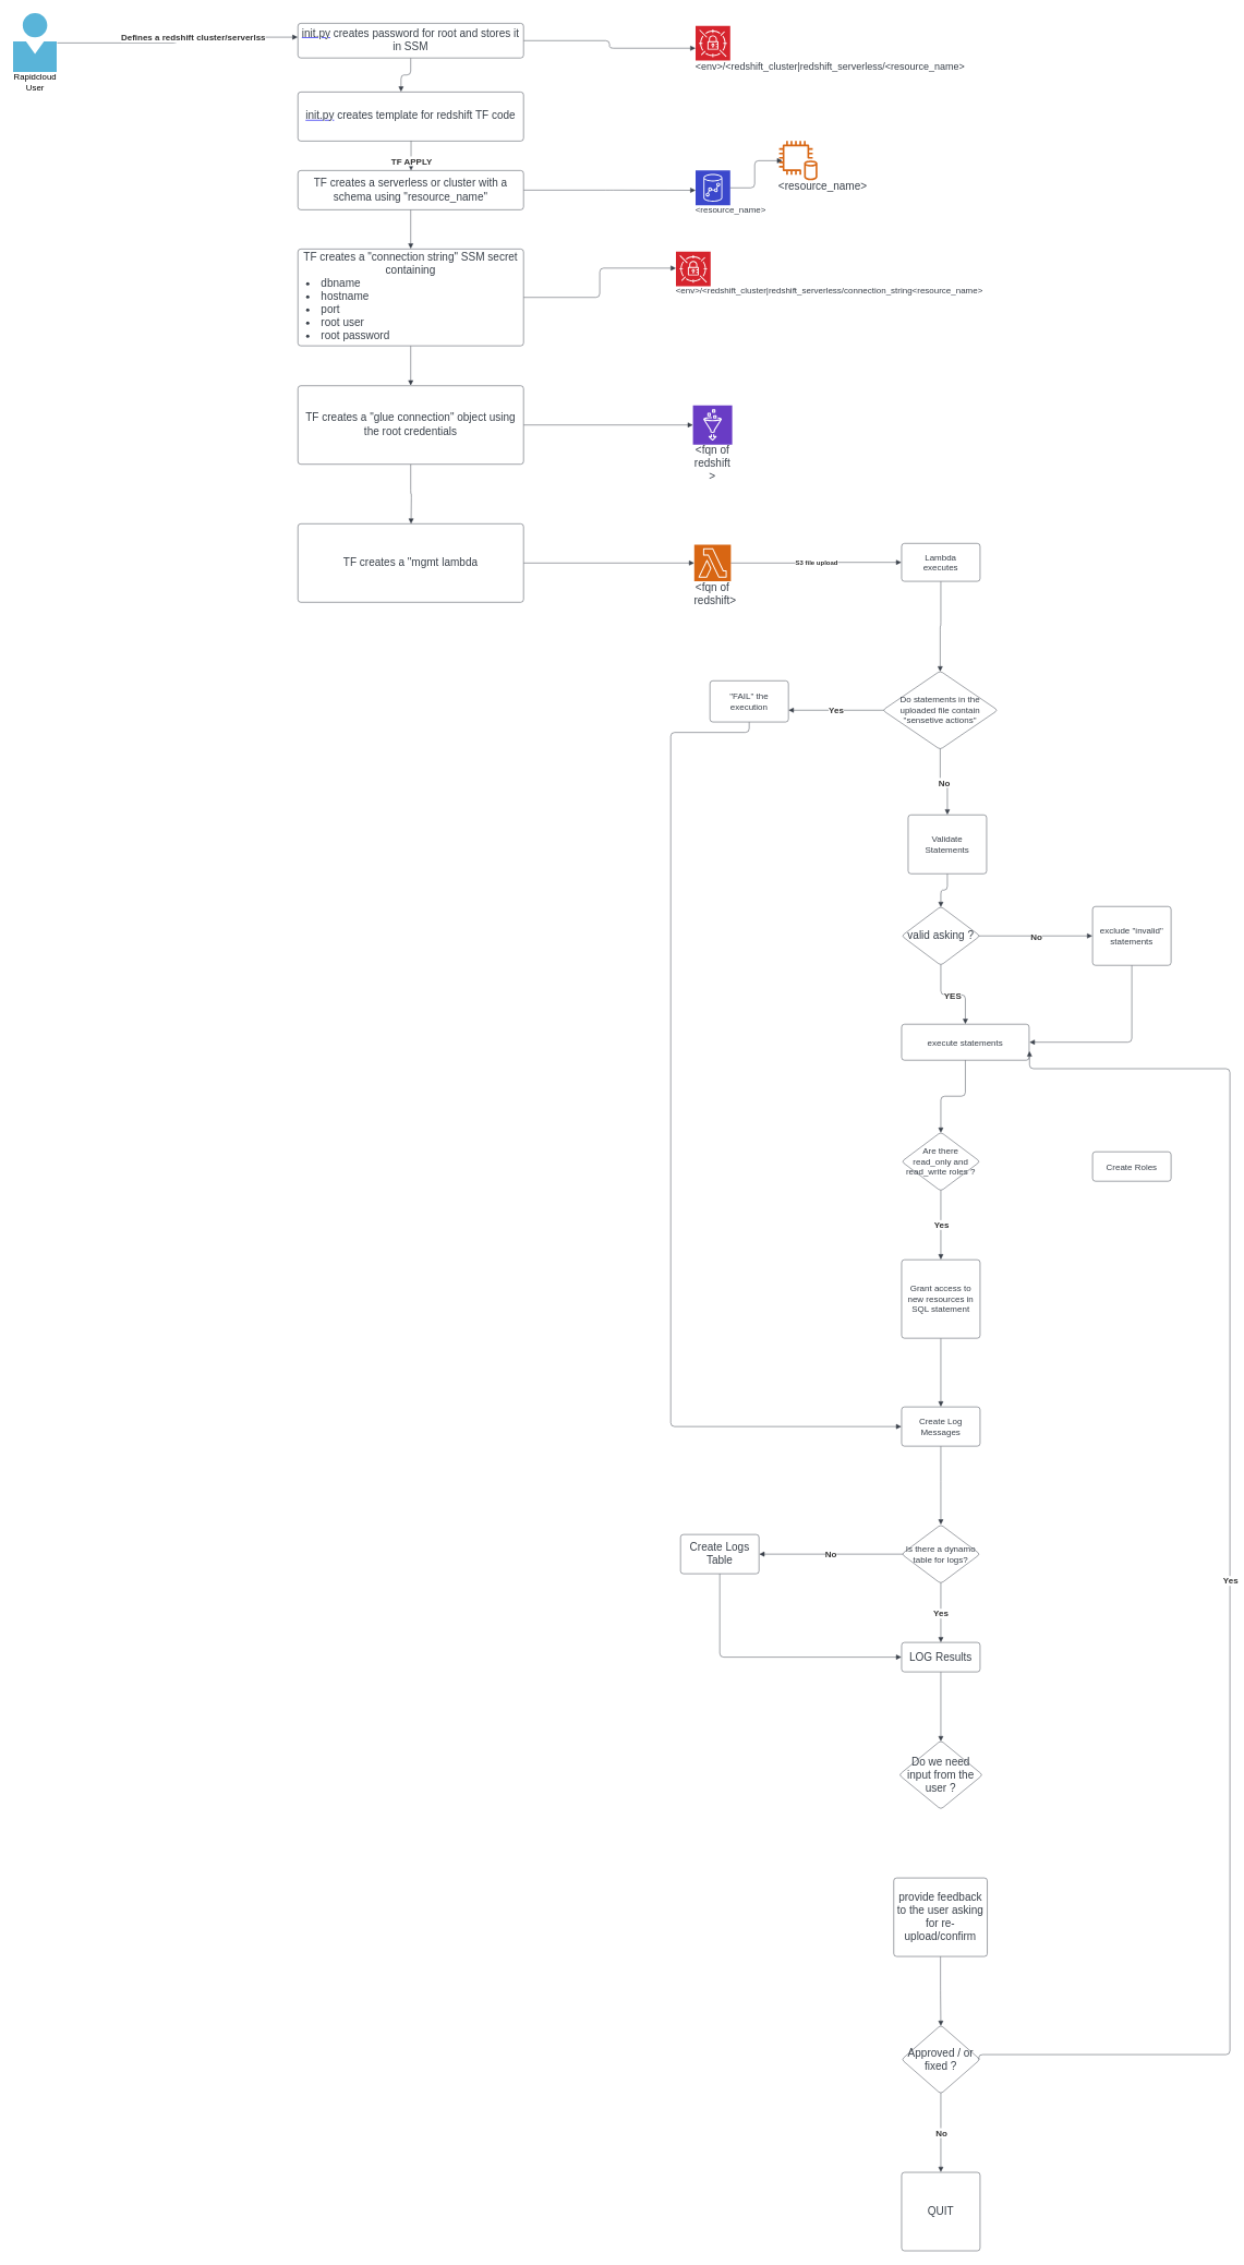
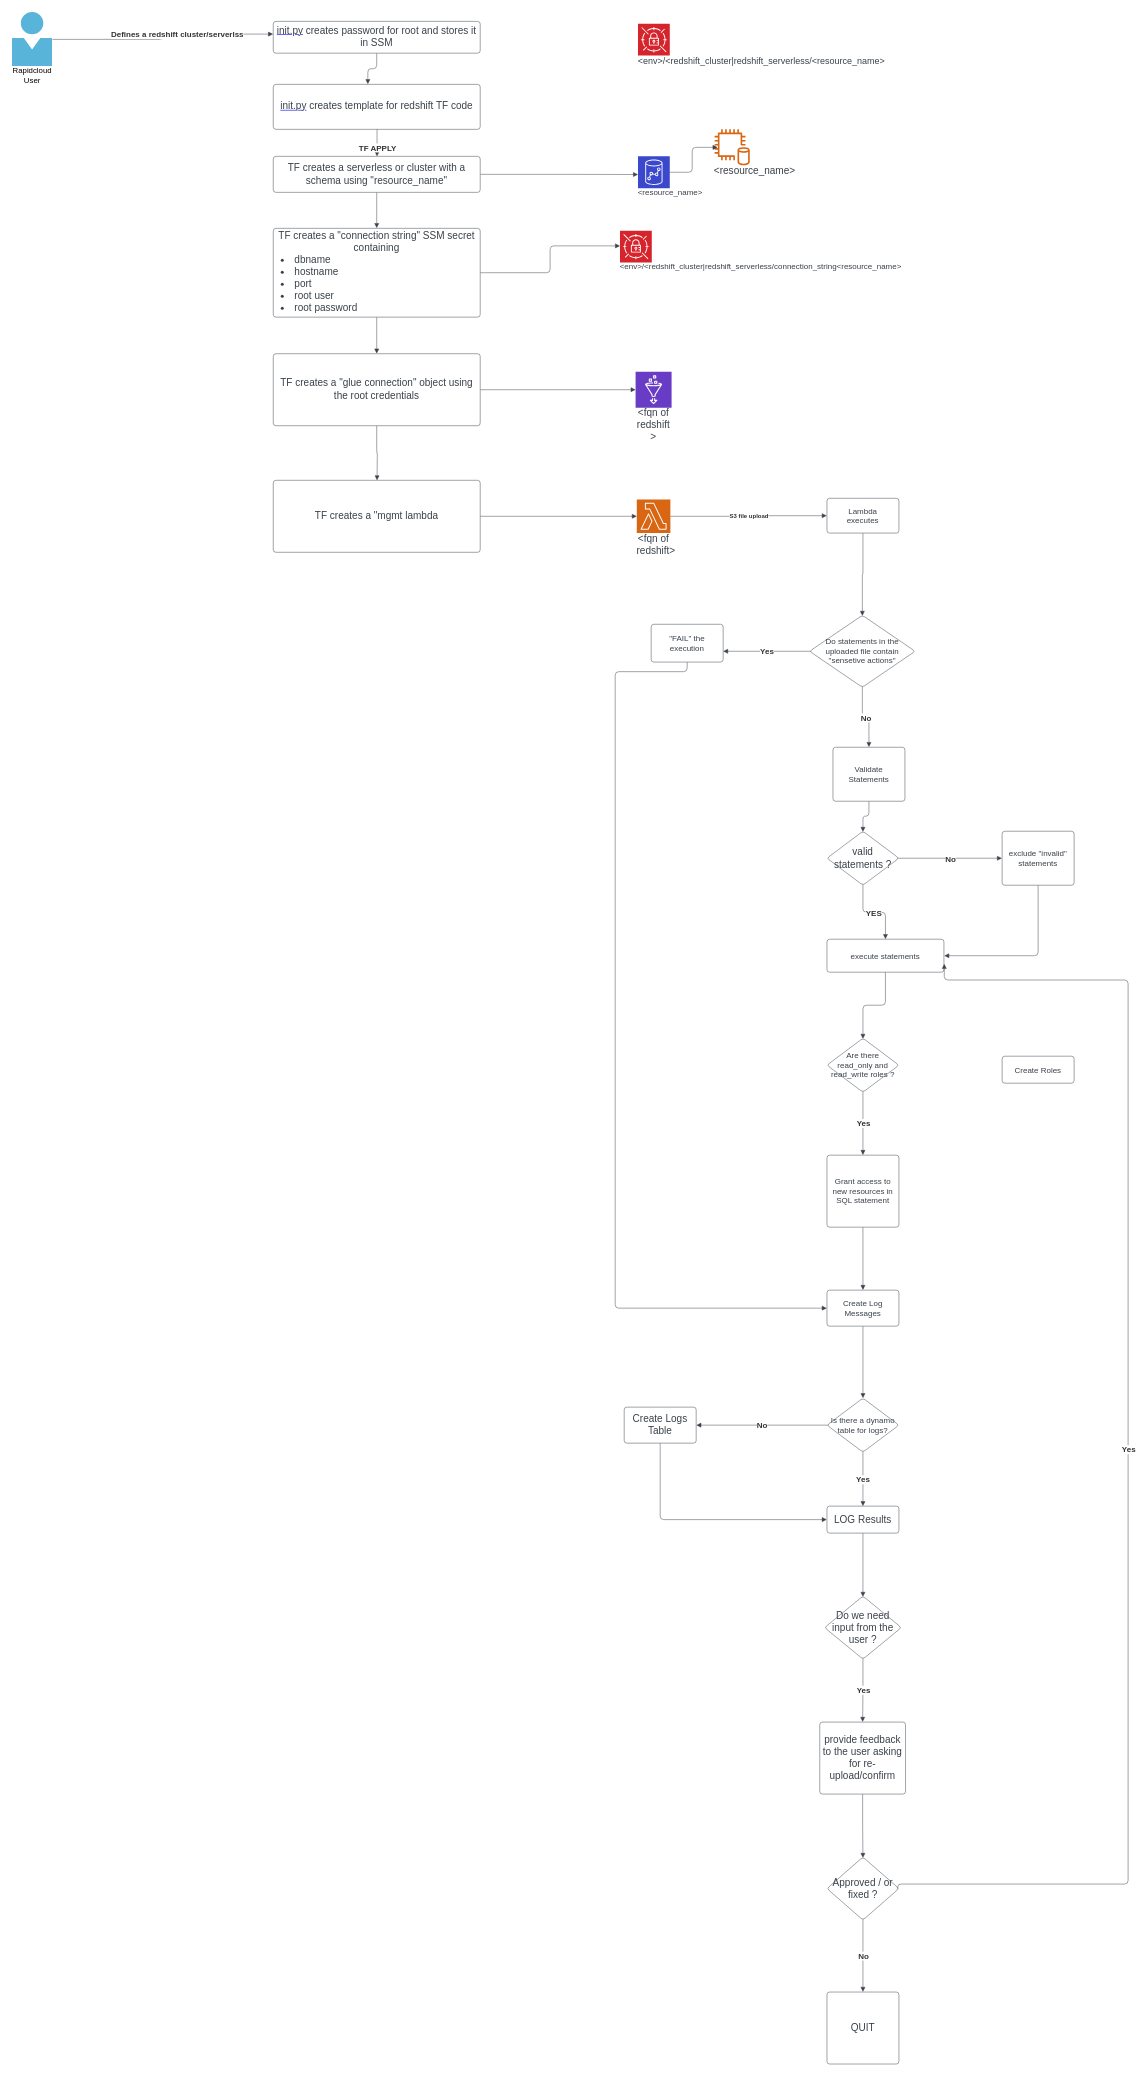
- <mxCell id="7" value="" style="html=1;jettySize=18;whiteSpace=wrap;fontSize=13;strokeColor=#3a414a;strokeOpacity=100;strokeWidth=0.8;rounded=1;arcSize=12;edgeStyle=orthogonalEdgeStyle;startArrow=none;endArrow=block;endFill=1;exitX=1.001;exitY=0.5;exitPerimeter=0;entryX=0;entryY=0.643;entryPerimeter=0;lucidId=3I1nt.IEYRnK;" parent="1" source="2" target="6" edge="1"><mxGeometry width="100" height="100" relative="1" as="geometry"><Array as="points" /></mxGeometry></mxCell>
- <mxCell id="42" value="valid asking ?" style="html=1;overflow=block;blockSpacing=1;whiteSpace=wrap;rhombus;fontSize=16.7;fontColor=#3a414a;spacing=3.8;strokeColor=#3a414a;strokeOpacity=100;rounded=1;absoluteArcSize=1;arcSize=9;strokeWidth=0.8;lucidId=y61nQXxnShO~;" parent="1" vertex="1"><mxGeometry x="1378" y="1385" width="120" height="90" as="geometry" /></mxCell>
+ <mxCell id="42" value="valid statements ?" style="html=1;overflow=block;blockSpacing=1;whiteSpace=wrap;rhombus;fontSize=16.7;fontColor=#3a414a;spacing=3.8;strokeColor=#3a414a;strokeOpacity=100;rounded=1;absoluteArcSize=1;arcSize=9;strokeWidth=0.8;lucidId=y61nQXxnShO~;" parent="1" vertex="1"><mxGeometry x="1378" y="1385" width="120" height="90" as="geometry" /></mxCell>
+ <mxCell id="69" value="" style="html=1;jettySize=18;whiteSpace=wrap;fontSize=13.3;fontColor=#333333;fontStyle=1;strokeColor=#3a414a;strokeOpacity=100;strokeWidth=0.8;rounded=1;arcSize=12;edgeStyle=orthogonalEdgeStyle;startArrow=none;endArrow=block;endFill=1;exitX=0.5;exitY=0.988;exitPerimeter=0;entryX=0.5;entryY=-0.003;entryPerimeter=0;lucidId=sa2nwXBREWlZ;" parent="1" source="68" target="71" edge="1"><mxGeometry width="100" height="100" relative="1" as="geometry"><Array as="points" /></mxGeometry></mxCell>
+ <mxCell id="70" value="Yes" style="text;html=1;resizable=0;labelBackgroundColor=default;align=center;verticalAlign=middle;fontStyle=1;fontColor=#333333;fontSize=13.3;" parent="69" vertex="1"><mxGeometry relative="1" as="geometry" /></mxCell>
